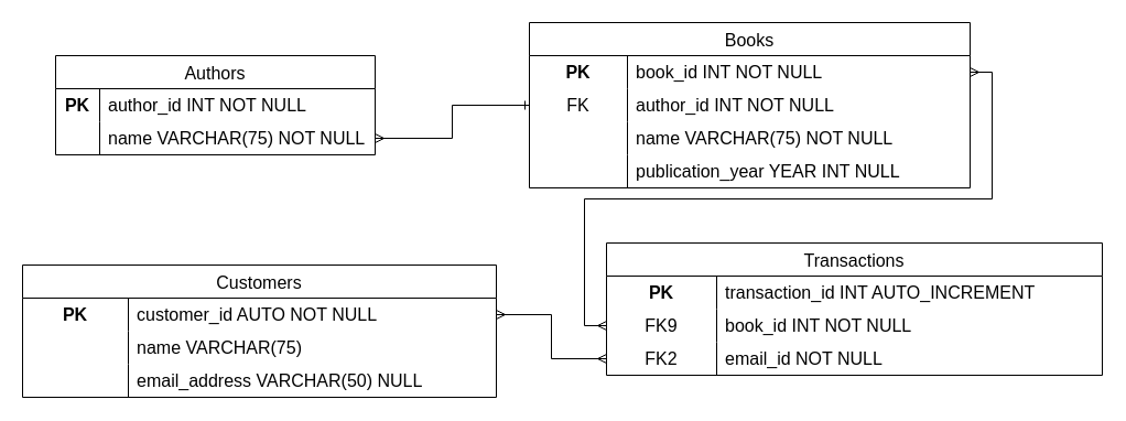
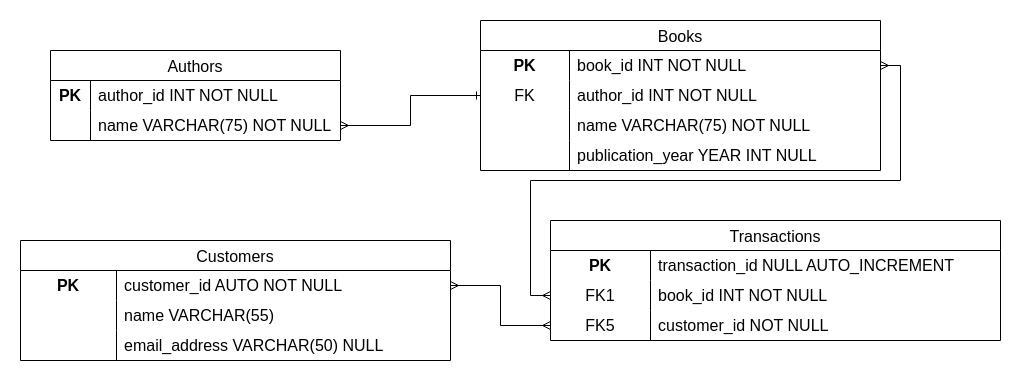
- <mxCell id="18" value="transaction_id INT AUTO_INCREMENT" style="shape=partialRectangle;html=1;whiteSpace=wrap;connectable=0;fillColor=none;top=0;left=0;bottom=0;right=0;align=left;spacingLeft=6;overflow=hidden;strokeColor=inherit;fontSize=16;" vertex="1" parent="16"><mxGeometry x="100" width="350" height="30" as="geometry"><mxRectangle width="350" height="30" as="alternateBounds" /></mxGeometry></mxCell>
+ <mxCell id="18" value="transaction_id NULL AUTO_INCREMENT" style="shape=partialRectangle;html=1;whiteSpace=wrap;connectable=0;fillColor=none;top=0;left=0;bottom=0;right=0;align=left;spacingLeft=6;overflow=hidden;strokeColor=inherit;fontSize=16;" vertex="1" parent="16"><mxGeometry x="100" width="350" height="30" as="geometry"><mxRectangle width="350" height="30" as="alternateBounds" /></mxGeometry></mxCell>
- <mxCell id="20" value="FK9" style="shape=partialRectangle;html=1;whiteSpace=wrap;connectable=0;fillColor=none;top=0;left=0;bottom=0;right=0;overflow=hidden;strokeColor=inherit;fontSize=16;" vertex="1" parent="19"><mxGeometry width="100" height="30" as="geometry"><mxRectangle width="100" height="30" as="alternateBounds" /></mxGeometry></mxCell>
+ <mxCell id="20" value="FK1" style="shape=partialRectangle;html=1;whiteSpace=wrap;connectable=0;fillColor=none;top=0;left=0;bottom=0;right=0;overflow=hidden;strokeColor=inherit;fontSize=16;" vertex="1" parent="19"><mxGeometry width="100" height="30" as="geometry"><mxRectangle width="100" height="30" as="alternateBounds" /></mxGeometry></mxCell>
- <mxCell id="31" value="name VARCHAR(75)" style="shape=partialRectangle;html=1;whiteSpace=wrap;connectable=0;fillColor=none;top=0;left=0;bottom=0;right=0;align=left;spacingLeft=6;overflow=hidden;strokeColor=inherit;fontSize=16;" vertex="1" parent="29"><mxGeometry x="96" width="334" height="30" as="geometry"><mxRectangle width="334" height="30" as="alternateBounds" /></mxGeometry></mxCell>
+ <mxCell id="31" value="name VARCHAR(55)" style="shape=partialRectangle;html=1;whiteSpace=wrap;connectable=0;fillColor=none;top=0;left=0;bottom=0;right=0;align=left;spacingLeft=6;overflow=hidden;strokeColor=inherit;fontSize=16;" vertex="1" parent="29"><mxGeometry x="96" width="334" height="30" as="geometry"><mxRectangle width="334" height="30" as="alternateBounds" /></mxGeometry></mxCell>
- <mxCell id="23" value="FK2" style="shape=partialRectangle;html=1;whiteSpace=wrap;connectable=0;fillColor=none;top=0;left=0;bottom=0;right=0;overflow=hidden;strokeColor=inherit;fontSize=16;" vertex="1" parent="22"><mxGeometry width="100" height="30" as="geometry"><mxRectangle width="100" height="30" as="alternateBounds" /></mxGeometry></mxCell>
+ <mxCell id="23" value="FK5" style="shape=partialRectangle;html=1;whiteSpace=wrap;connectable=0;fillColor=none;top=0;left=0;bottom=0;right=0;overflow=hidden;strokeColor=inherit;fontSize=16;" vertex="1" parent="22"><mxGeometry width="100" height="30" as="geometry"><mxRectangle width="100" height="30" as="alternateBounds" /></mxGeometry></mxCell>
- <mxCell id="24" value="email_id NOT NULL" style="shape=partialRectangle;html=1;whiteSpace=wrap;connectable=0;fillColor=none;top=0;left=0;bottom=0;right=0;align=left;spacingLeft=6;overflow=hidden;strokeColor=inherit;fontSize=16;" vertex="1" parent="22"><mxGeometry x="100" width="350" height="30" as="geometry"><mxRectangle width="350" height="30" as="alternateBounds" /></mxGeometry></mxCell>
+ <mxCell id="24" value="customer_id NOT NULL" style="shape=partialRectangle;html=1;whiteSpace=wrap;connectable=0;fillColor=none;top=0;left=0;bottom=0;right=0;align=left;spacingLeft=6;overflow=hidden;strokeColor=inherit;fontSize=16;" vertex="1" parent="22"><mxGeometry x="100" width="350" height="30" as="geometry"><mxRectangle width="350" height="30" as="alternateBounds" /></mxGeometry></mxCell>
